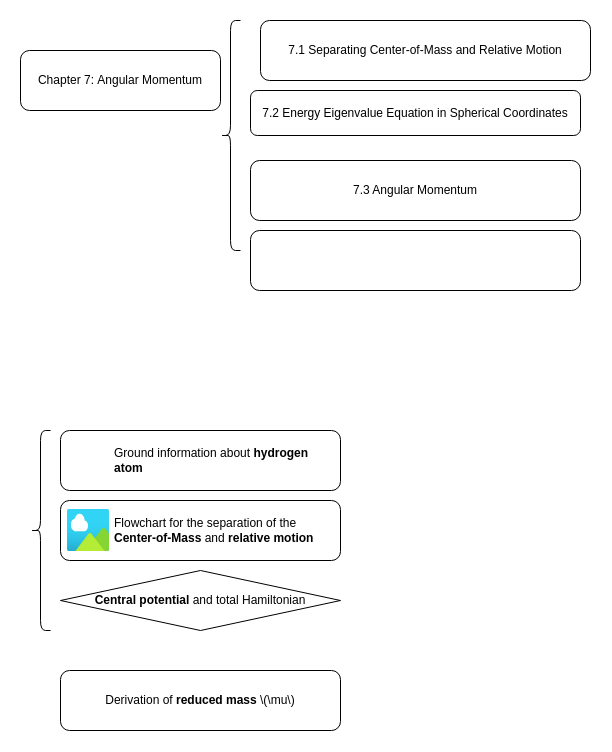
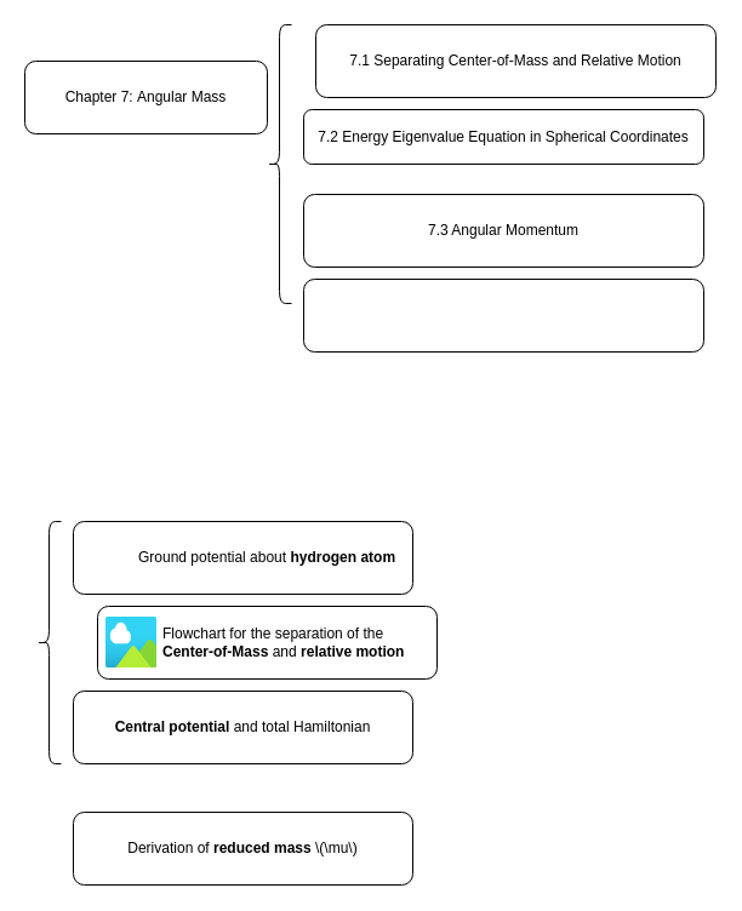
- <mxCell id="2" value="Chapter 7:&amp;nbsp;Angular Momentum" style="rounded=1;whiteSpace=wrap;html=1;" vertex="1" parent="1"><mxGeometry x="20" y="50" width="200" height="60" as="geometry" /></mxCell>
+ <mxCell id="2" value="Chapter 7:&amp;nbsp;Angular Mass" style="rounded=1;whiteSpace=wrap;html=1;" vertex="1" parent="1"><mxGeometry x="20" y="50" width="200" height="60" as="geometry" /></mxCell>
- <mxCell id="10" value="&lt;span style=&quot;font-weight: normal&quot;&gt;Ground information about &lt;/span&gt;hydrogen atom" style="label;whiteSpace=wrap;html=1;image=https://cdn0.iconfinder.com/data/icons/simple-lines-filled/32/10_Menu_List_Text_Line_Item_Bullet_Paragraph-128.png;" vertex="1" parent="1"><mxGeometry x="60" y="430" width="280" height="60" as="geometry" /></mxCell>
+ <mxCell id="10" value="&lt;span style=&quot;font-weight: normal&quot;&gt;Ground potential about &lt;/span&gt;hydrogen atom" style="label;whiteSpace=wrap;html=1;image=https://cdn0.iconfinder.com/data/icons/simple-lines-filled/32/10_Menu_List_Text_Line_Item_Bullet_Paragraph-128.png;" vertex="1" parent="1"><mxGeometry x="60" y="430" width="280" height="60" as="geometry" /></mxCell>
- <mxCell id="9" value="Flowchart for the separation of the &lt;b&gt;Center-of-Mass&lt;/b&gt; and &lt;b&gt;relative motion&lt;/b&gt;" style="label;whiteSpace=wrap;html=1;image=img/lib/azure2/general/Image.svg;fontStyle=0;align=left;" vertex="1" parent="1"><mxGeometry x="60" y="500" width="280" height="60" as="geometry" /></mxCell>
+ <mxCell id="9" value="Flowchart for the separation of the &lt;b&gt;Center-of-Mass&lt;/b&gt; and &lt;b&gt;relative motion&lt;/b&gt;" style="label;whiteSpace=wrap;html=1;image=img/lib/azure2/general/Image.svg;fontStyle=0;align=left;" vertex="1" parent="1"><mxGeometry x="80" y="500" width="280" height="60" as="geometry" /></mxCell>
- <mxCell id="8" value="&lt;b&gt;Central potential &lt;/b&gt;and total Hamiltonian" style="rhombus;whiteSpace=wrap;html=1;" vertex="1" parent="1"><mxGeometry x="60" y="570" width="280" height="60" as="geometry" /></mxCell>
+ <mxCell id="8" value="&lt;b&gt;Central potential &lt;/b&gt;and total Hamiltonian" style="rounded=1;whiteSpace=wrap;html=1;" vertex="1" parent="1"><mxGeometry x="60" y="570" width="280" height="60" as="geometry" /></mxCell>
